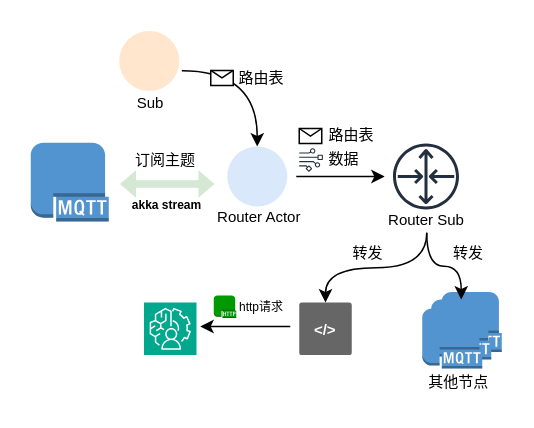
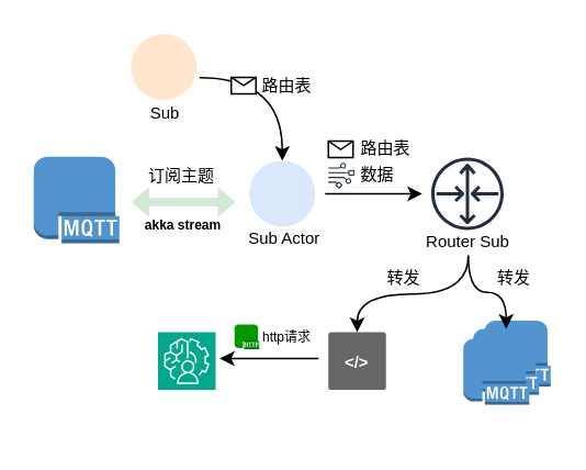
- <mxCell id="28" value="&lt;font style=&quot;font-size: 10px;&quot;&gt;Router Actor&lt;/font&gt;" style="text;html=1;align=center;verticalAlign=middle;whiteSpace=wrap;rounded=0;" vertex="1" parent="1"><mxGeometry x="129.5" y="135" width="84.5" height="17.5" as="geometry" /></mxCell>
+ <mxCell id="28" value="&lt;font style=&quot;font-size: 10px;&quot;&gt;Sub Actor&lt;/font&gt;" style="text;html=1;align=center;verticalAlign=middle;whiteSpace=wrap;rounded=0;" vertex="1" parent="1"><mxGeometry x="129.5" y="135" width="84.5" height="17.5" as="geometry" /></mxCell>
- <mxCell id="22" value="&lt;font style=&quot;font-size: 10px;&quot;&gt;其他节点&lt;/font&gt;" style="text;html=1;align=center;verticalAlign=middle;whiteSpace=wrap;rounded=0;" vertex="1" parent="17"><mxGeometry y="51" width="57" height="17.5" as="geometry" /></mxCell>
